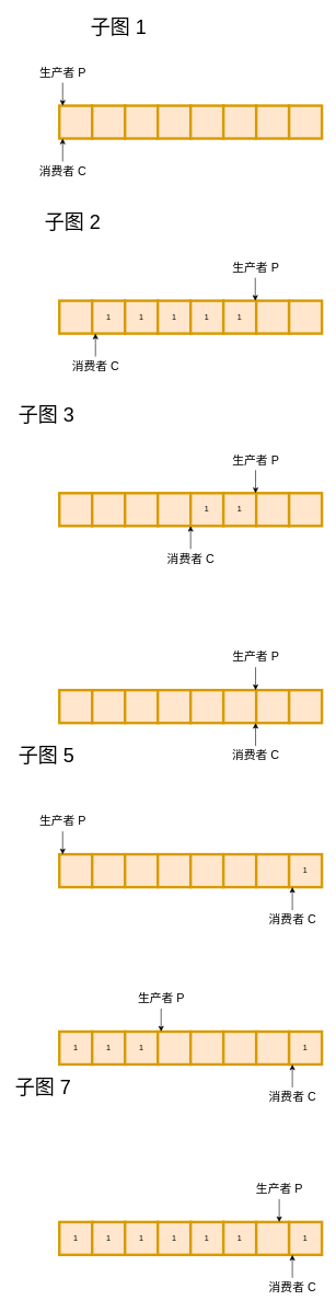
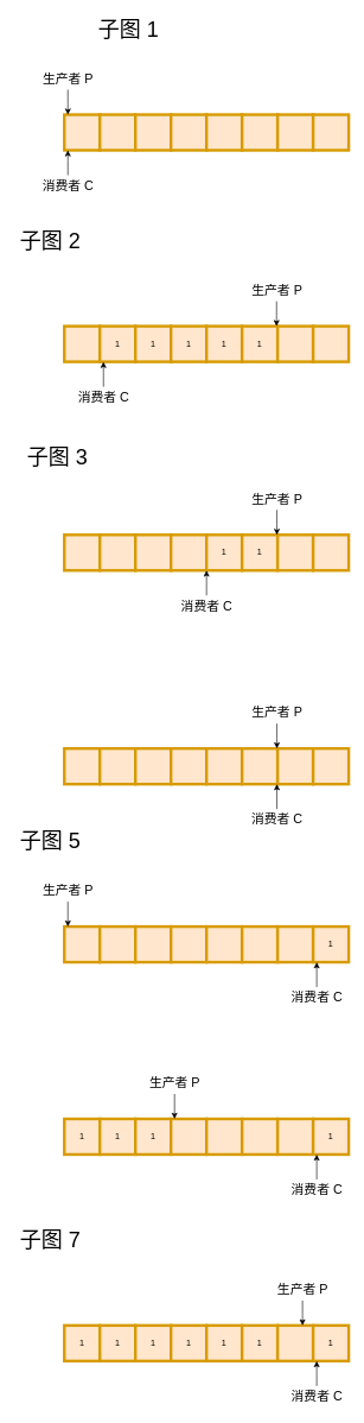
- <mxCell id="29" value="子图 2" style="text;html=1;align=center;verticalAlign=middle;resizable=0;points=[];autosize=1;strokeColor=none;fillColor=none;fontSize=30;" vertex="1" parent="1"><mxGeometry x="60" y="317" width="100" height="40" as="geometry" /></mxCell>
+ <mxCell id="29" value="子图 2" style="text;html=1;align=center;verticalAlign=middle;resizable=0;points=[];autosize=1;strokeColor=none;fillColor=none;fontSize=30;" vertex="1" parent="1"><mxGeometry x="20" y="317" width="100" height="40" as="geometry" /></mxCell>
- <mxCell id="43" value="子图 3" style="text;html=1;align=center;verticalAlign=middle;resizable=0;points=[];autosize=1;strokeColor=none;fillColor=none;fontSize=30;" vertex="1" parent="1"><mxGeometry x="20" y="610" width="100" height="40" as="geometry" /></mxCell>
+ <mxCell id="43" value="子图 3" style="text;html=1;align=center;verticalAlign=middle;resizable=0;points=[];autosize=1;strokeColor=none;fillColor=none;fontSize=30;" vertex="1" parent="1"><mxGeometry x="30" y="620" width="100" height="40" as="geometry" /></mxCell>
- <mxCell id="70" value="子图 5" style="text;html=1;align=center;verticalAlign=middle;resizable=0;points=[];autosize=1;strokeColor=none;fillColor=none;fontSize=30;" vertex="1" parent="1"><mxGeometry x="20" y="1130" width="100" height="40" as="geometry" /></mxCell>
+ <mxCell id="70" value="子图 5" style="text;html=1;align=center;verticalAlign=middle;resizable=0;points=[];autosize=1;strokeColor=none;fillColor=none;fontSize=30;" vertex="1" parent="1"><mxGeometry x="20" y="1160" width="100" height="40" as="geometry" /></mxCell>
- <mxCell id="97" value="子图 7" style="text;html=1;align=center;verticalAlign=middle;resizable=0;points=[];autosize=1;strokeColor=none;fillColor=none;fontSize=30;" vertex="1" parent="1"><mxGeometry x="15" y="1635" width="100" height="40" as="geometry" /></mxCell>
+ <mxCell id="97" value="子图 7" style="text;html=1;align=center;verticalAlign=middle;resizable=0;points=[];autosize=1;strokeColor=none;fillColor=none;fontSize=30;" vertex="1" parent="1"><mxGeometry x="20" y="1720" width="100" height="40" as="geometry" /></mxCell>
